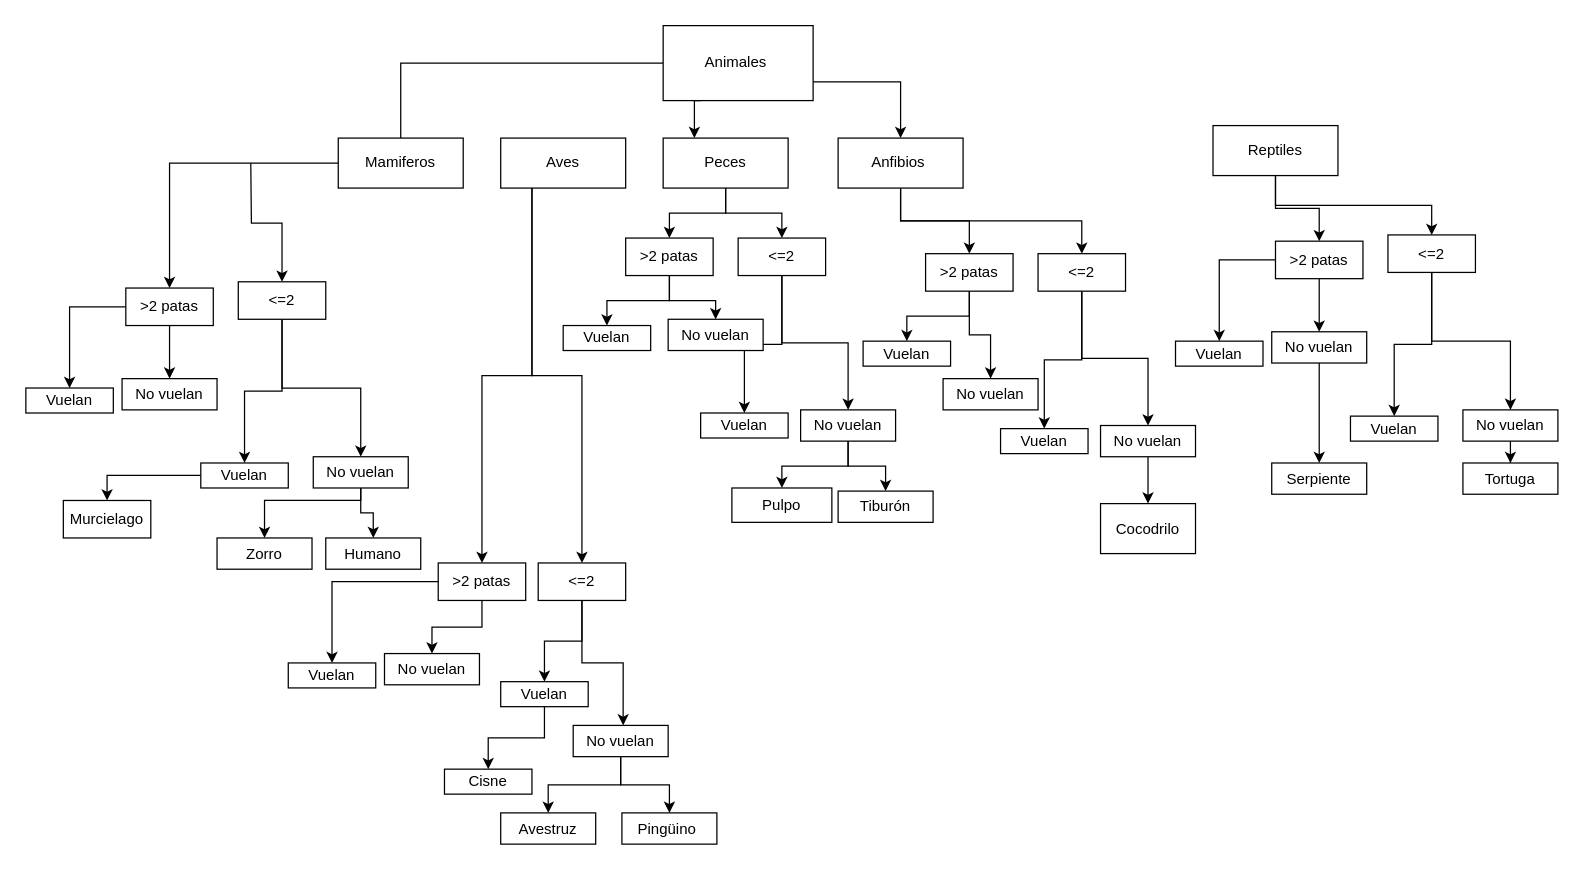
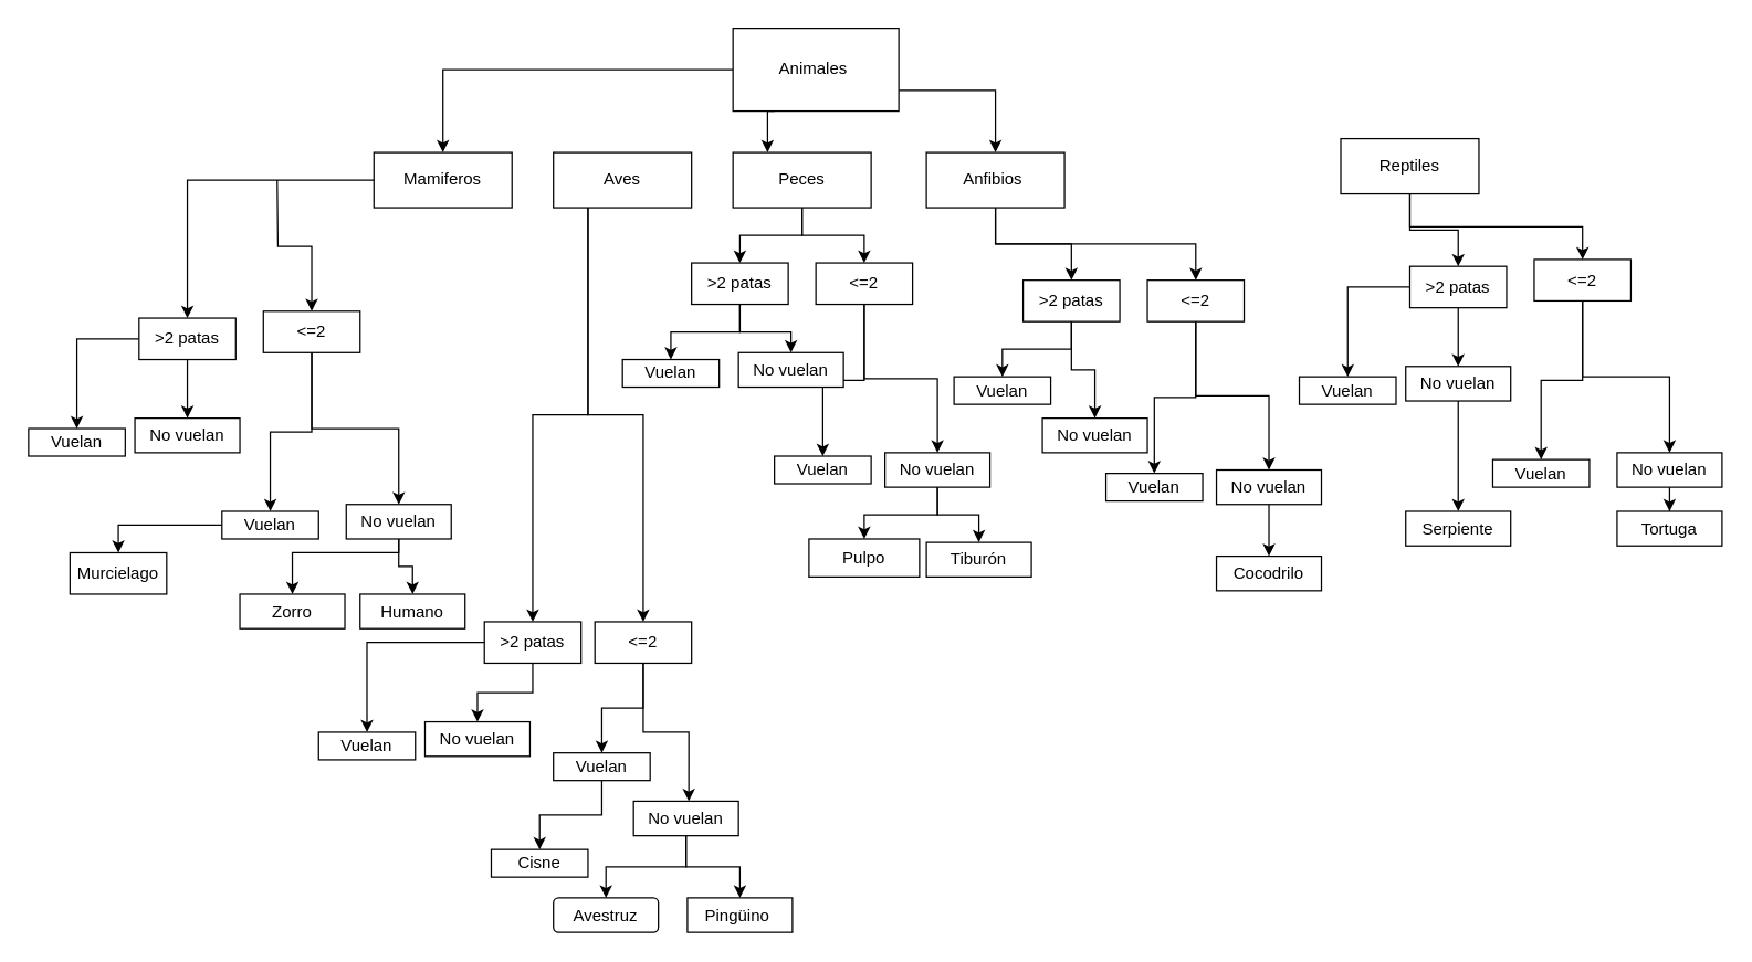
- <mxCell id="2" style="edgeStyle=orthogonalEdgeStyle;rounded=0;orthogonalLoop=1;jettySize=auto;html=1;exitX=0;exitY=0.5;exitDx=0;exitDy=0;entryX=0.5;entryY=0;entryDx=0;entryDy=0;endArrow=none;" edge="1" parent="1" source="5" target="6"><mxGeometry relative="1" as="geometry" /></mxCell>
+ <mxCell id="2" style="edgeStyle=orthogonalEdgeStyle;rounded=0;orthogonalLoop=1;jettySize=auto;html=1;exitX=0;exitY=0.5;exitDx=0;exitDy=0;entryX=0.5;entryY=0;entryDx=0;entryDy=0;" edge="1" parent="1" source="5" target="6"><mxGeometry relative="1" as="geometry" /></mxCell>
- <mxCell id="83" value="Cocodrilo" style="rounded=0;whiteSpace=wrap;html=1;" vertex="1" parent="1"><mxGeometry x="880" y="402.5" width="76" height="40" as="geometry" /></mxCell>
+ <mxCell id="83" value="Cocodrilo" style="rounded=0;whiteSpace=wrap;html=1;" vertex="1" parent="1"><mxGeometry x="880" y="402.5" width="76" height="25" as="geometry" /></mxCell>
- <mxCell id="87" value="Avestruz" style="rounded=0;whiteSpace=wrap;html=1;" vertex="1" parent="1"><mxGeometry x="400" y="650" width="76" height="25" as="geometry" /></mxCell>
+ <mxCell id="87" value="Avestruz" style="whiteSpace=wrap;html=1;rounded=1;" vertex="1" parent="1"><mxGeometry x="400" y="650" width="76" height="25" as="geometry" /></mxCell>
